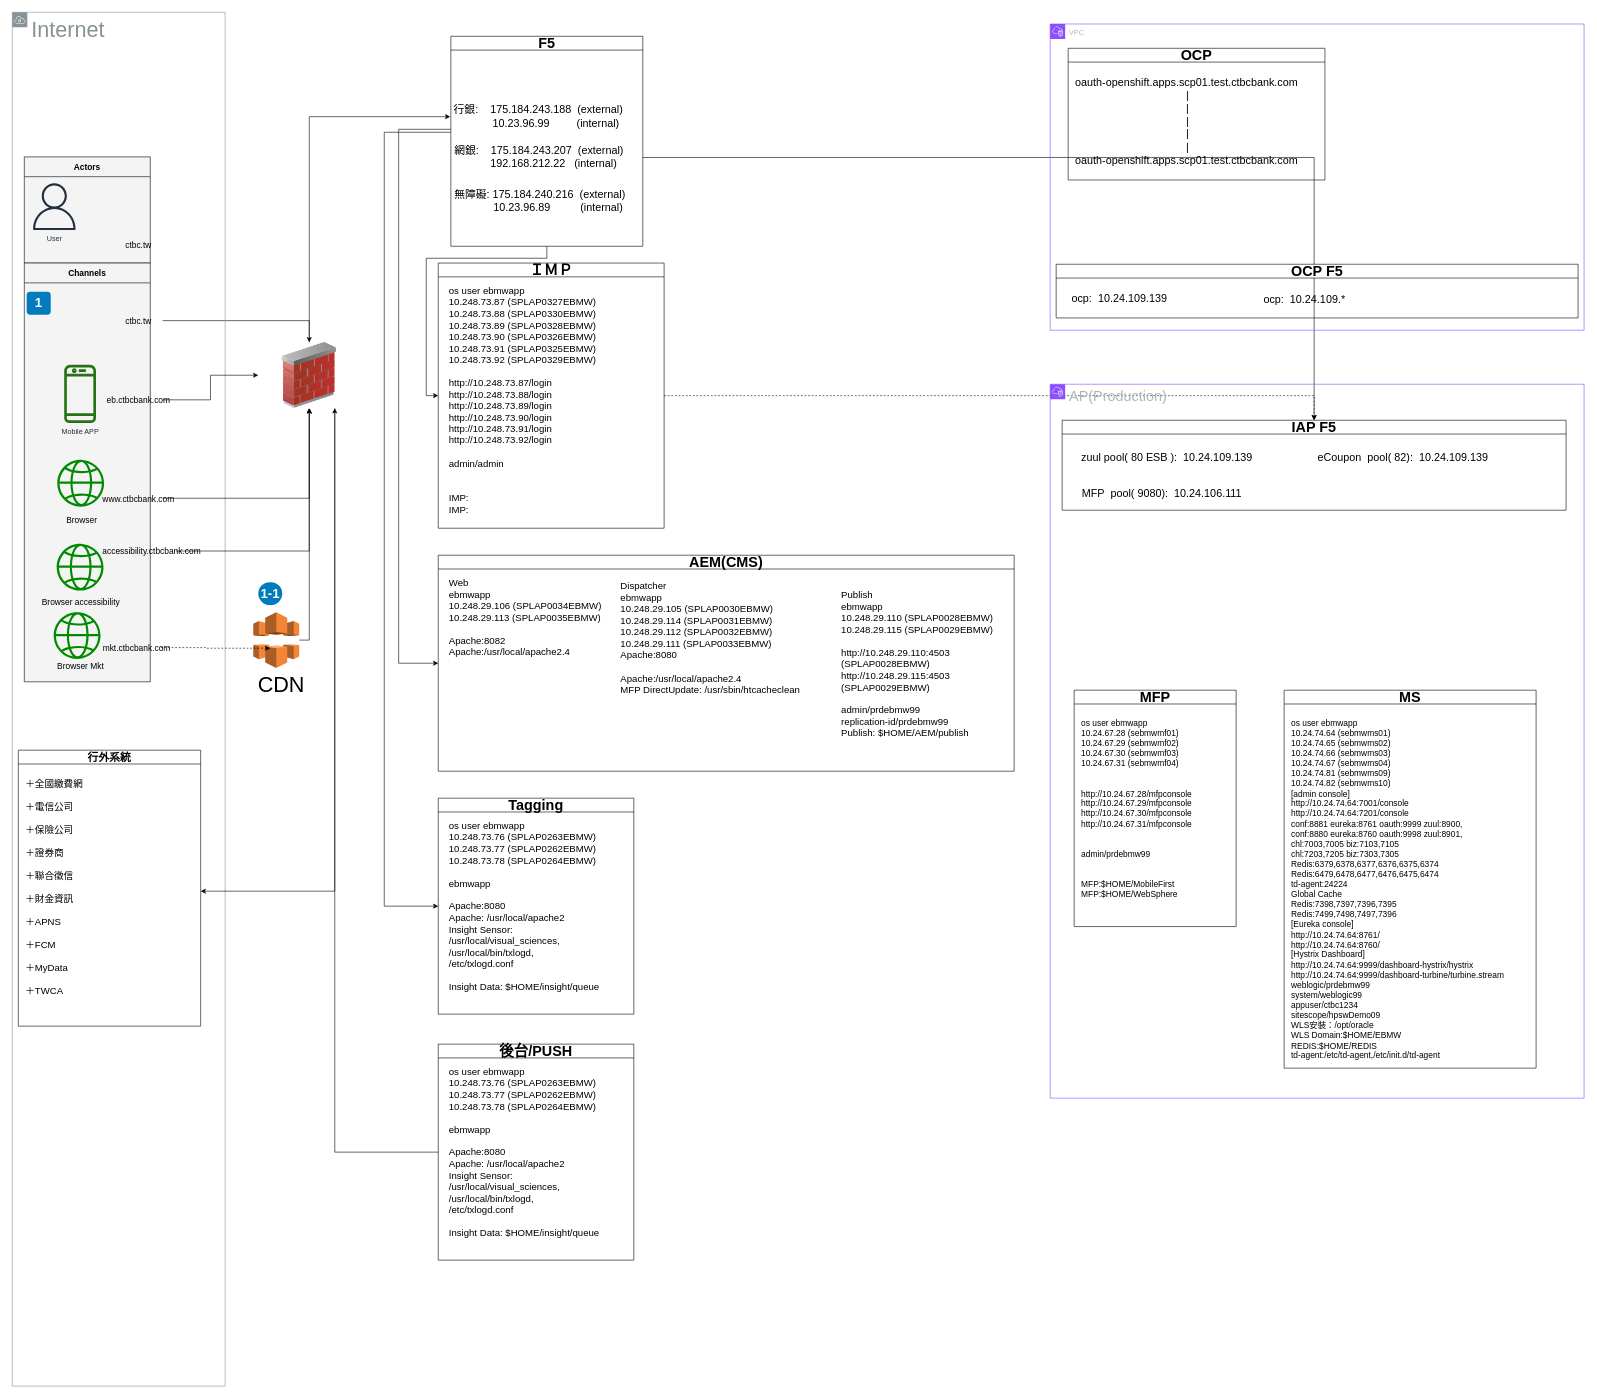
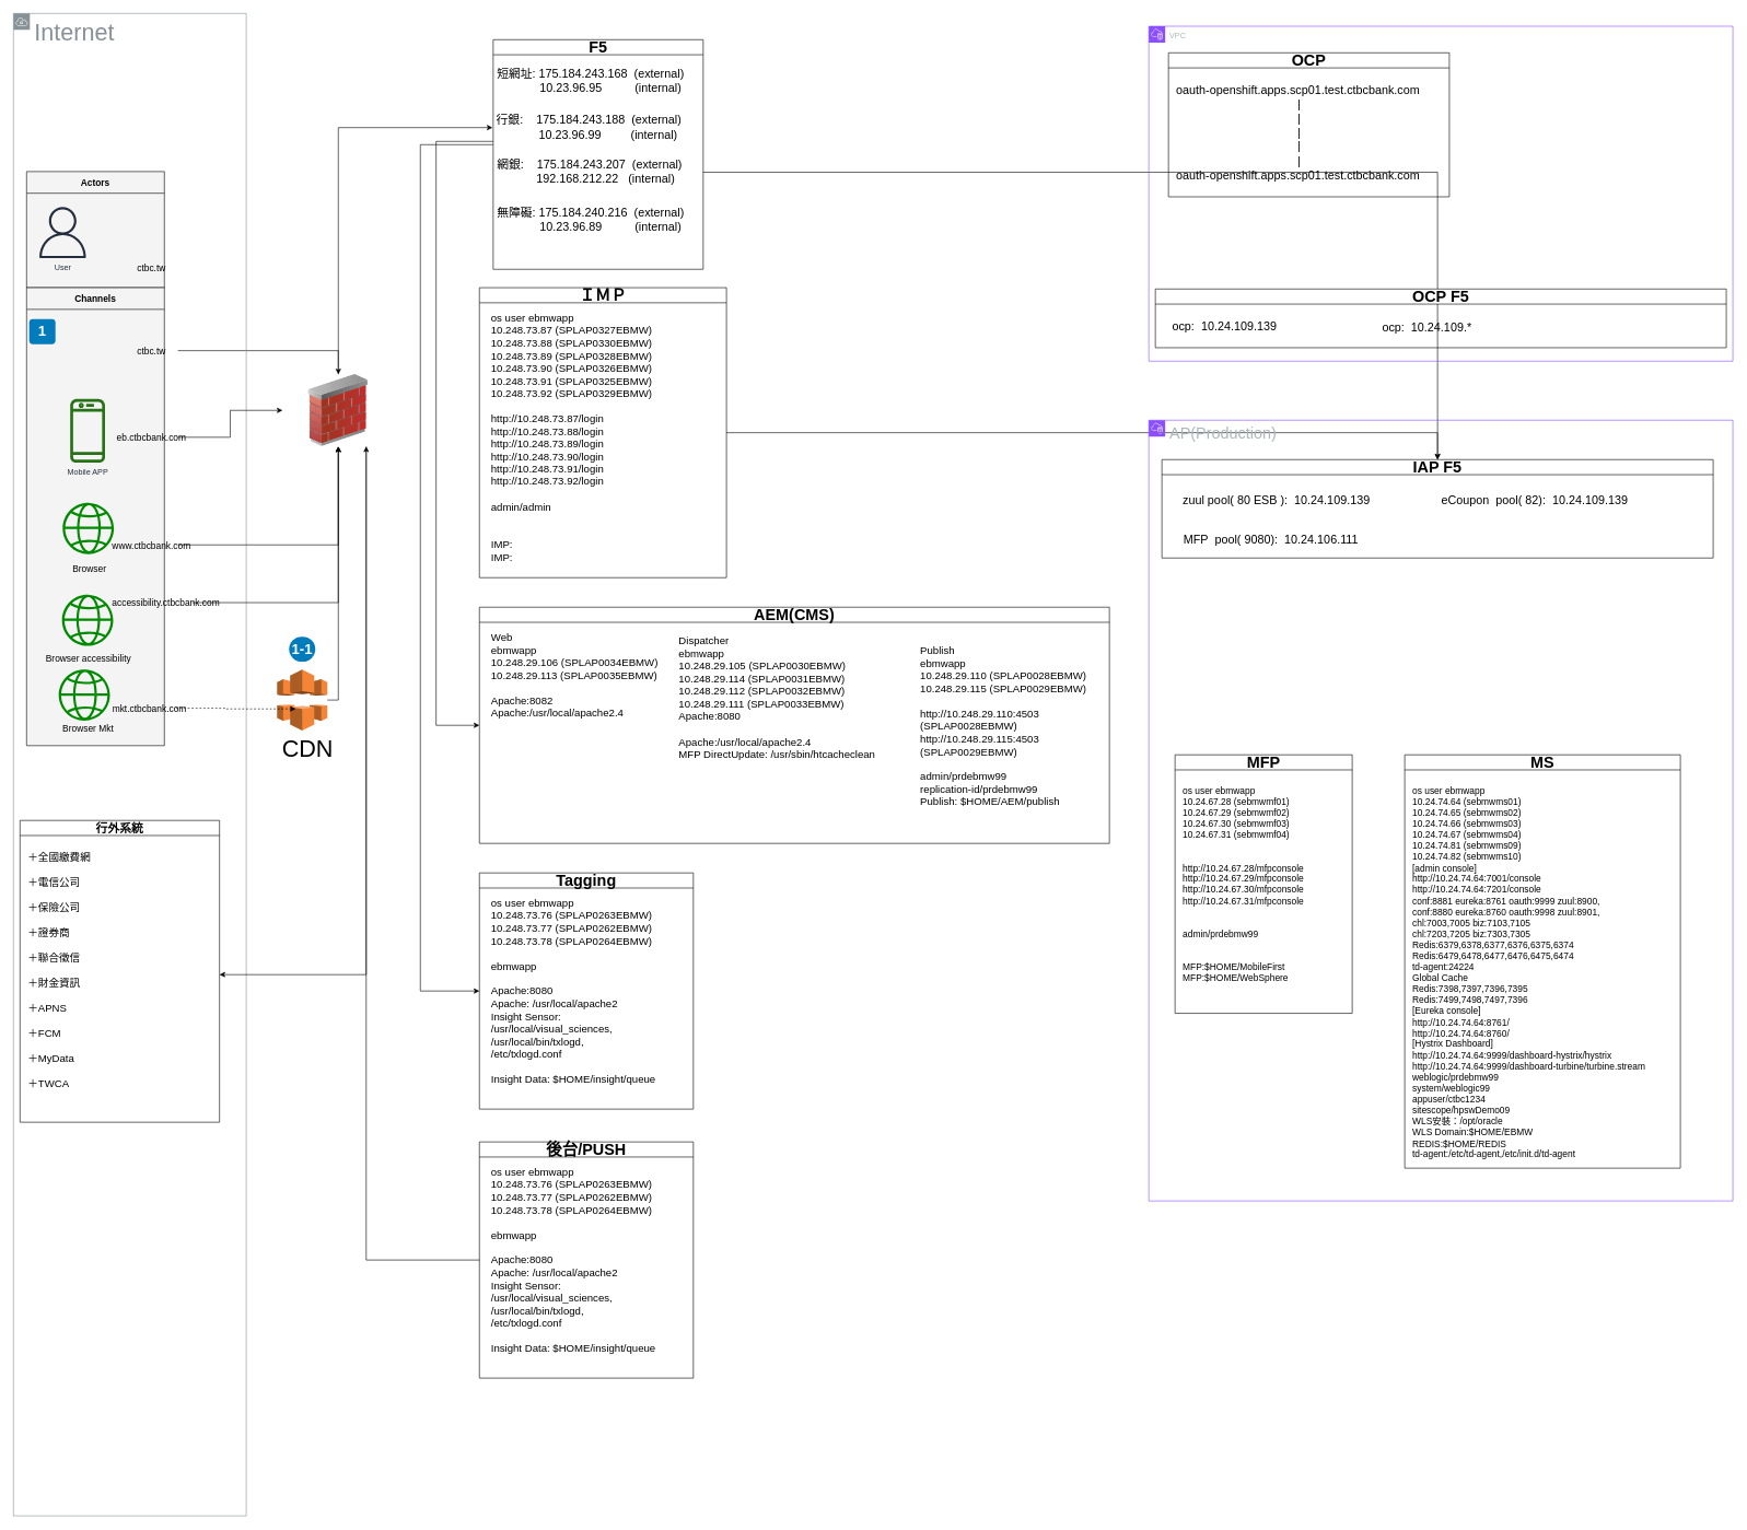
+ <mxCell id="35" value="&lt;font style=&quot;font-size: 18px;&quot;&gt;短網址: 175.184.243.168&amp;nbsp; (external)&lt;/font&gt;&lt;div&gt;&lt;font style=&quot;font-size: 18px;&quot;&gt;&amp;nbsp; &amp;nbsp; &amp;nbsp; &amp;nbsp; &amp;nbsp; &amp;nbsp; &amp;nbsp;10.23.96.95&amp;nbsp; &amp;nbsp; &amp;nbsp; &amp;nbsp; &amp;nbsp; (internal)&lt;/font&gt;&lt;/div&gt;" style="text;strokeColor=none;fillColor=none;align=left;verticalAlign=middle;spacingLeft=4;spacingRight=4;overflow=hidden;points=[[0,0.5],[1,0.5]];portConstraint=eastwest;rotatable=0;whiteSpace=wrap;html=1;" vertex="1" parent="34"><mxGeometry y="30" width="320" height="66" as="geometry" /></mxCell>
- <mxCell id="3" value="User" style="outlineConnect=0;fontColor=#232F3E;gradientColor=none;fillColor=#232F3E;strokeColor=none;dashed=0;verticalLabelPosition=bottom;verticalAlign=top;align=center;html=1;fontSize=12;fontStyle=0;aspect=fixed;pointerEvents=1;shape=mxgraph.aws4.user;labelBackgroundColor=none;" parent="2" vertex="1"><mxGeometry x="11" y="44" width="78" height="78" as="geometry" /></mxCell>
+ <mxCell id="3" value="User" style="outlineConnect=0;fontColor=#232F3E;gradientColor=none;fillColor=#232F3E;strokeColor=none;dashed=0;verticalLabelPosition=bottom;verticalAlign=top;align=center;html=1;fontSize=12;fontStyle=0;aspect=fixed;pointerEvents=1;shape=mxgraph.aws4.user;labelBackgroundColor=none;" parent="2" vertex="1"><mxGeometry x="16" y="54" width="78" height="78" as="geometry" /></mxCell>
- <mxCell id="31" style="edgeStyle=orthogonalEdgeStyle;rounded=0;orthogonalLoop=1;jettySize=auto;html=1;entryX=0;entryY=0.5;entryDx=0;entryDy=0;" edge="1" parent="1" source="34" target="41"><mxGeometry relative="1" as="geometry" /></mxCell>
- <mxCell id="40" style="edgeStyle=orthogonalEdgeStyle;rounded=0;orthogonalLoop=1;jettySize=auto;html=1;entryX=0.5;entryY=0;entryDx=0;entryDy=0;dashed=1;" edge="1" parent="1" source="41" target="59"><mxGeometry relative="1" as="geometry" /></mxCell>
+ <mxCell id="40" style="edgeStyle=orthogonalEdgeStyle;rounded=0;orthogonalLoop=1;jettySize=auto;html=1;entryX=0.5;entryY=0;entryDx=0;entryDy=0;" edge="1" parent="1" source="41" target="59"><mxGeometry relative="1" as="geometry" /></mxCell>
- <mxCell id="29" value="1-1" style="rounded=1;whiteSpace=wrap;html=1;fillColor=#007CBD;strokeColor=none;fontColor=#FFFFFF;fontStyle=1;fontSize=22;labelBackgroundColor=none;arcSize=50;" vertex="1" parent="1"><mxGeometry x="430" y="970" width="40" height="38" as="geometry" /></mxCell>
+ <mxCell id="29" value="1-1" style="rounded=1;whiteSpace=wrap;html=1;fillColor=#007CBD;strokeColor=none;fontColor=#FFFFFF;fontStyle=1;fontSize=22;labelBackgroundColor=none;arcSize=50;" vertex="1" parent="1"><mxGeometry x="440" y="970" width="40" height="38" as="geometry" /></mxCell>
